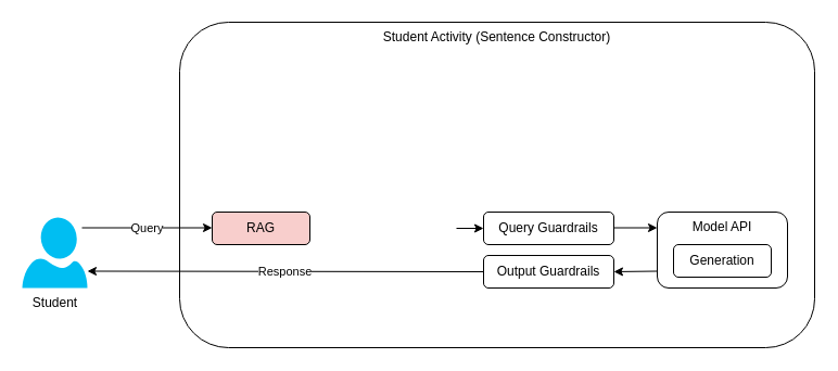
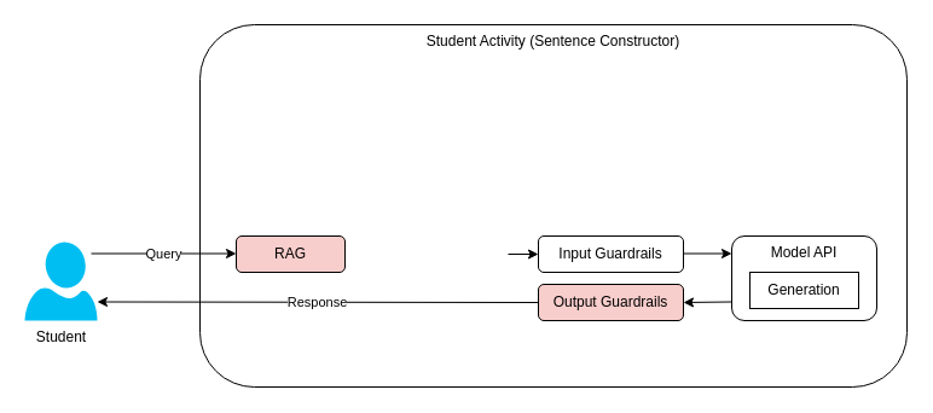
- <mxCell id="5" value="Query Guardrails" style="rounded=1;whiteSpace=wrap;html=1;" vertex="1" parent="1"><mxGeometry x="445" y="195" width="120" height="30" as="geometry" /></mxCell>
+ <mxCell id="5" value="Input Guardrails" style="rounded=1;whiteSpace=wrap;html=1;" vertex="1" parent="1"><mxGeometry x="445" y="195" width="120" height="30" as="geometry" /></mxCell>
- <mxCell id="10" value="Generation" style="rounded=1;whiteSpace=wrap;html=1;" vertex="1" parent="1"><mxGeometry x="620" y="225" width="90" height="30" as="geometry" /></mxCell>
+ <mxCell id="10" value="Generation" style="whiteSpace=wrap;html=1;rounded=0;" vertex="1" parent="1"><mxGeometry x="620" y="225" width="90" height="30" as="geometry" /></mxCell>
- <mxCell id="12" value="Output Guardrails" style="rounded=1;whiteSpace=wrap;html=1;" vertex="1" parent="1"><mxGeometry x="445" y="235" width="120" height="30" as="geometry" /></mxCell>
+ <mxCell id="12" value="Output Guardrails" style="rounded=1;whiteSpace=wrap;html=1;fillColor=#f8cecc;" vertex="1" parent="1"><mxGeometry x="445" y="235" width="120" height="30" as="geometry" /></mxCell>
